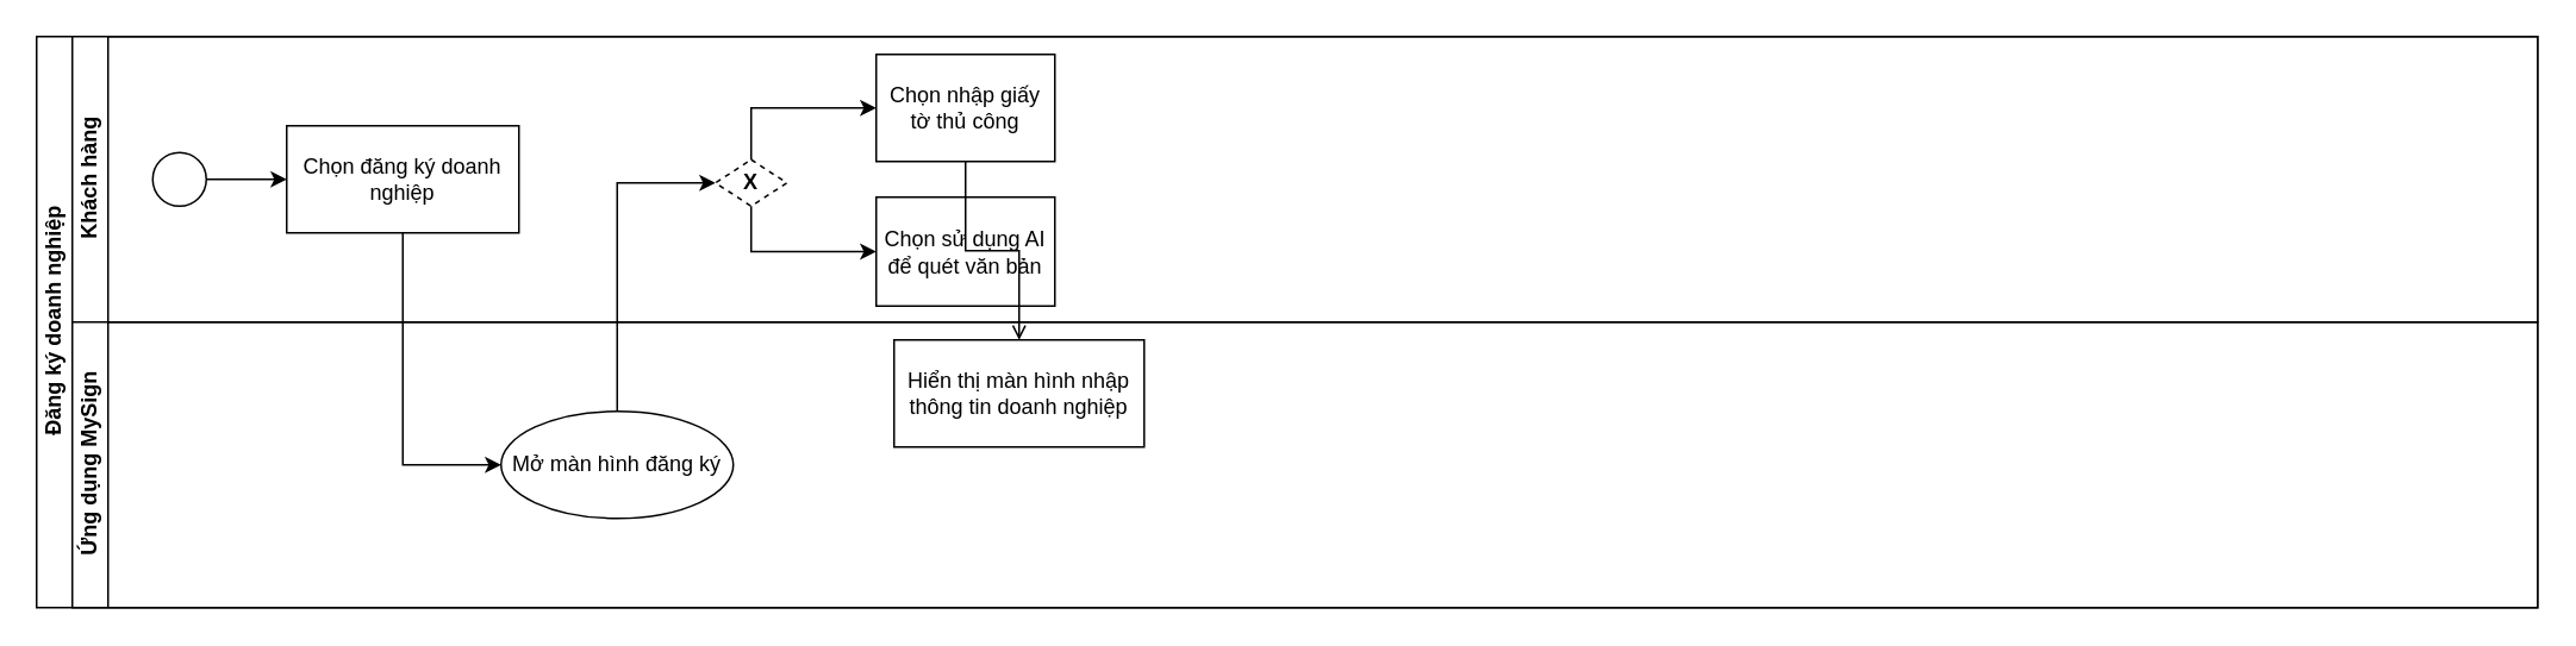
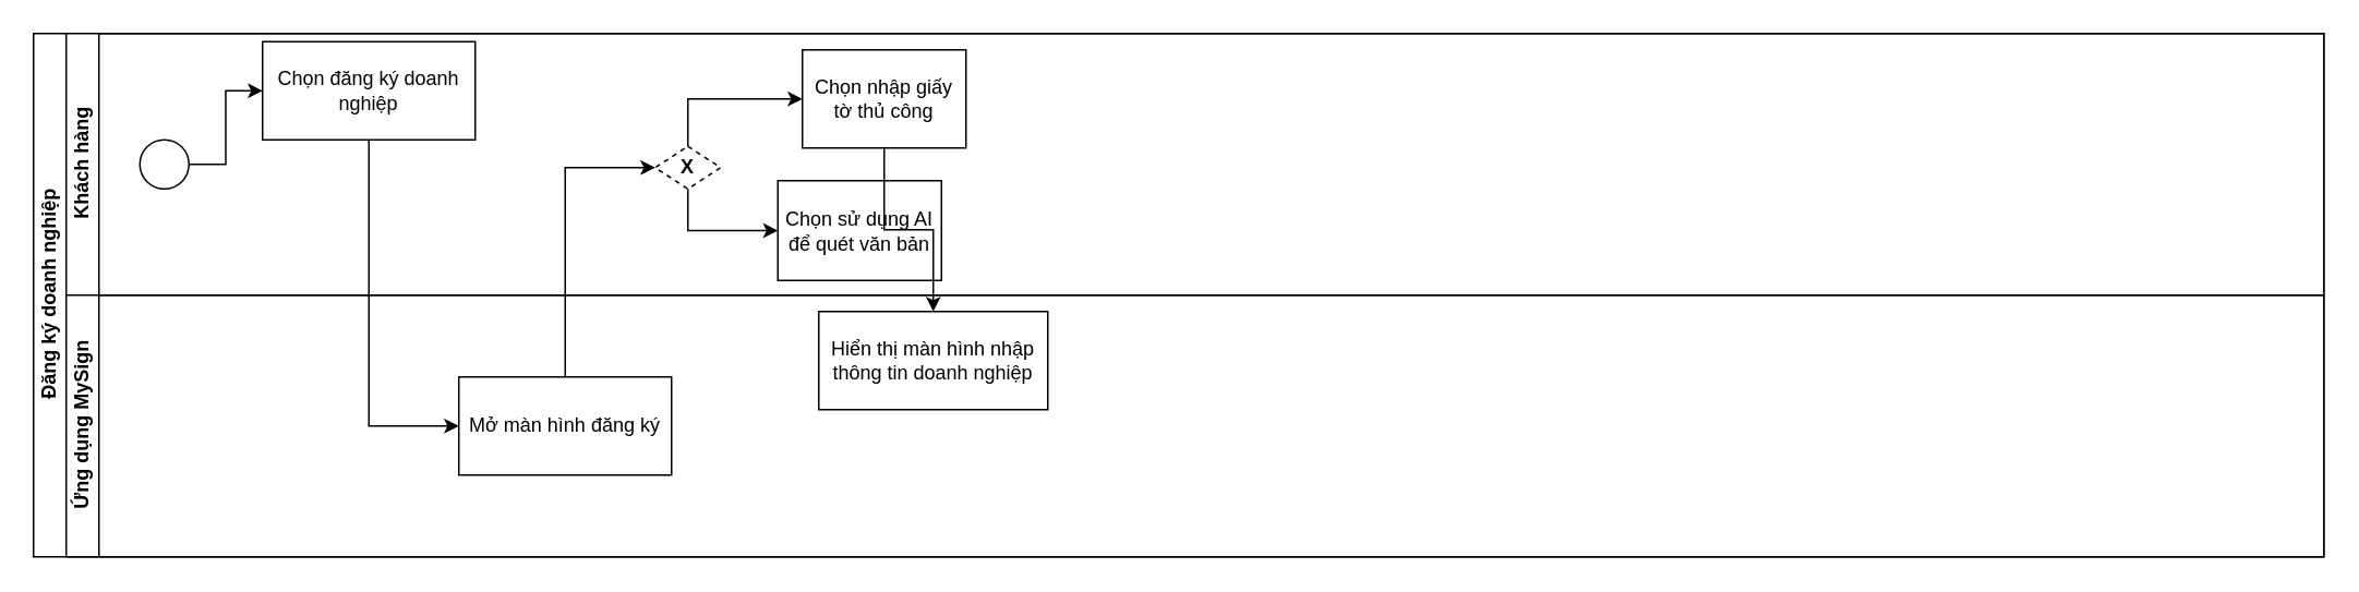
- <mxCell id="7" value="Chọn đăng ký doanh nghiệp" style="rounded=0;whiteSpace=wrap;html=1;fontFamily=Helvetica;fontSize=12;fontColor=#000000;align=center;" parent="4" vertex="1"><mxGeometry x="120" y="50" width="130" height="60" as="geometry" /></mxCell>
+ <mxCell id="7" value="Chọn đăng ký doanh nghiệp" style="rounded=0;whiteSpace=wrap;html=1;fontFamily=Helvetica;fontSize=12;fontColor=#000000;align=center;" parent="4" vertex="1"><mxGeometry x="120" y="5" width="130" height="60" as="geometry" /></mxCell>
- <mxCell id="12" value="Chọn sử dụng AI để quét văn bản" style="whiteSpace=wrap;html=1;" vertex="1" parent="4"><mxGeometry x="450" y="90" width="100" height="61" as="geometry" /></mxCell>
+ <mxCell id="12" value="Chọn sử dụng AI để quét văn bản" style="whiteSpace=wrap;html=1;" vertex="1" parent="4"><mxGeometry x="435" y="90" width="100" height="61" as="geometry" /></mxCell>
- <mxCell id="17" style="edgeStyle=orthogonalEdgeStyle;rounded=0;orthogonalLoop=1;jettySize=auto;html=1;entryX=0.5;entryY=0;entryDx=0;entryDy=0;endArrow=open;" edge="1" parent="2" source="11" target="15"><mxGeometry relative="1" as="geometry" /></mxCell>
+ <mxCell id="17" style="edgeStyle=orthogonalEdgeStyle;rounded=0;orthogonalLoop=1;jettySize=auto;html=1;entryX=0.5;entryY=0;entryDx=0;entryDy=0;" edge="1" parent="2" source="11" target="15"><mxGeometry relative="1" as="geometry" /></mxCell>
- <mxCell id="14" value="Mở màn hình đăng ký" style="ellipse;whiteSpace=wrap;html=1;fontFamily=Helvetica;fontSize=12;fontColor=#000000;align=center;" parent="13" vertex="1"><mxGeometry x="240" y="50" width="130" height="60" as="geometry" /></mxCell>
+ <mxCell id="14" value="Mở màn hình đăng ký" style="rounded=0;whiteSpace=wrap;html=1;fontFamily=Helvetica;fontSize=12;fontColor=#000000;align=center;" parent="13" vertex="1"><mxGeometry x="240" y="50" width="130" height="60" as="geometry" /></mxCell>
